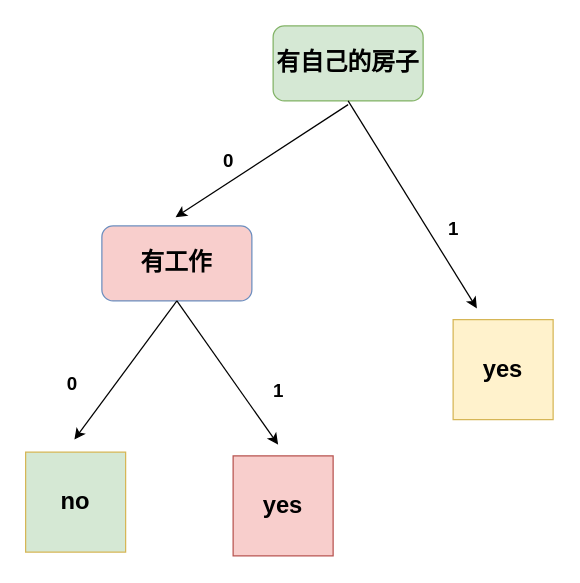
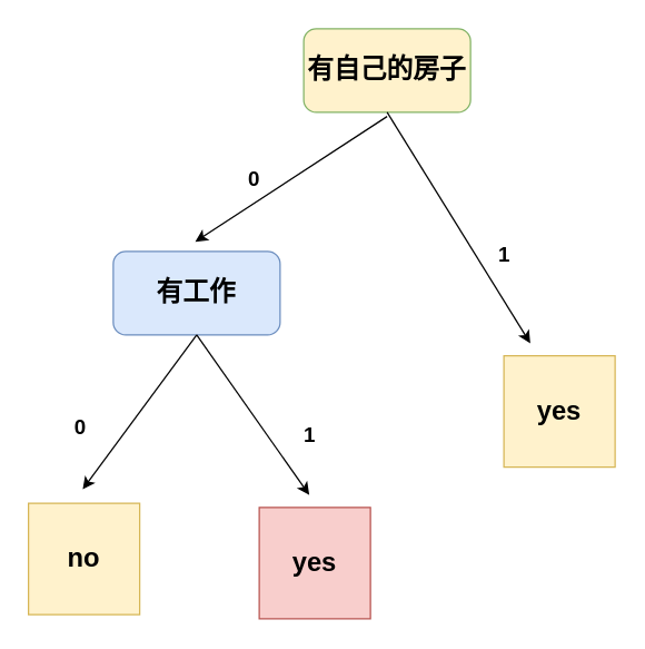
- <mxCell id="2" value="&lt;b&gt;&lt;font style=&quot;font-size: 19px;&quot;&gt;有自己的房子&lt;/font&gt;&lt;/b&gt;" style="rounded=1;whiteSpace=wrap;html=1;fillColor=#d5e8d4;strokeColor=#82b366;" vertex="1" parent="1"><mxGeometry x="218" y="20" width="120" height="60" as="geometry" /></mxCell>
+ <mxCell id="2" value="&lt;b&gt;&lt;font style=&quot;font-size: 19px;&quot;&gt;有自己的房子&lt;/font&gt;&lt;/b&gt;" style="rounded=1;whiteSpace=wrap;html=1;fillColor=#fff2cc;strokeColor=#82b366;" vertex="1" parent="1"><mxGeometry x="218" y="20" width="120" height="60" as="geometry" /></mxCell>
- <mxCell id="7" value="&lt;b&gt;&lt;font style=&quot;font-size: 19px;&quot;&gt;有工作&lt;/font&gt;&lt;/b&gt;" style="rounded=1;whiteSpace=wrap;html=1;fillColor=#f8cecc;strokeColor=#6c8ebf;" vertex="1" parent="1"><mxGeometry x="81" y="180" width="120" height="60" as="geometry" /></mxCell>
+ <mxCell id="7" value="&lt;b&gt;&lt;font style=&quot;font-size: 19px;&quot;&gt;有工作&lt;/font&gt;&lt;/b&gt;" style="rounded=1;whiteSpace=wrap;html=1;fillColor=#dae8fc;strokeColor=#6c8ebf;" vertex="1" parent="1"><mxGeometry x="81" y="180" width="120" height="60" as="geometry" /></mxCell>
- <mxCell id="9" value="&lt;b&gt;&lt;font style=&quot;font-size: 19px;&quot;&gt;no&lt;/font&gt;&lt;/b&gt;" style="whiteSpace=wrap;html=1;aspect=fixed;fillColor=#d5e8d4;strokeColor=#d6b656;" vertex="1" parent="1"><mxGeometry x="20" y="361" width="80" height="80" as="geometry" /></mxCell>
+ <mxCell id="9" value="&lt;b&gt;&lt;font style=&quot;font-size: 19px;&quot;&gt;no&lt;/font&gt;&lt;/b&gt;" style="whiteSpace=wrap;html=1;aspect=fixed;fillColor=#fff2cc;strokeColor=#d6b656;" vertex="1" parent="1"><mxGeometry x="20" y="361" width="80" height="80" as="geometry" /></mxCell>
